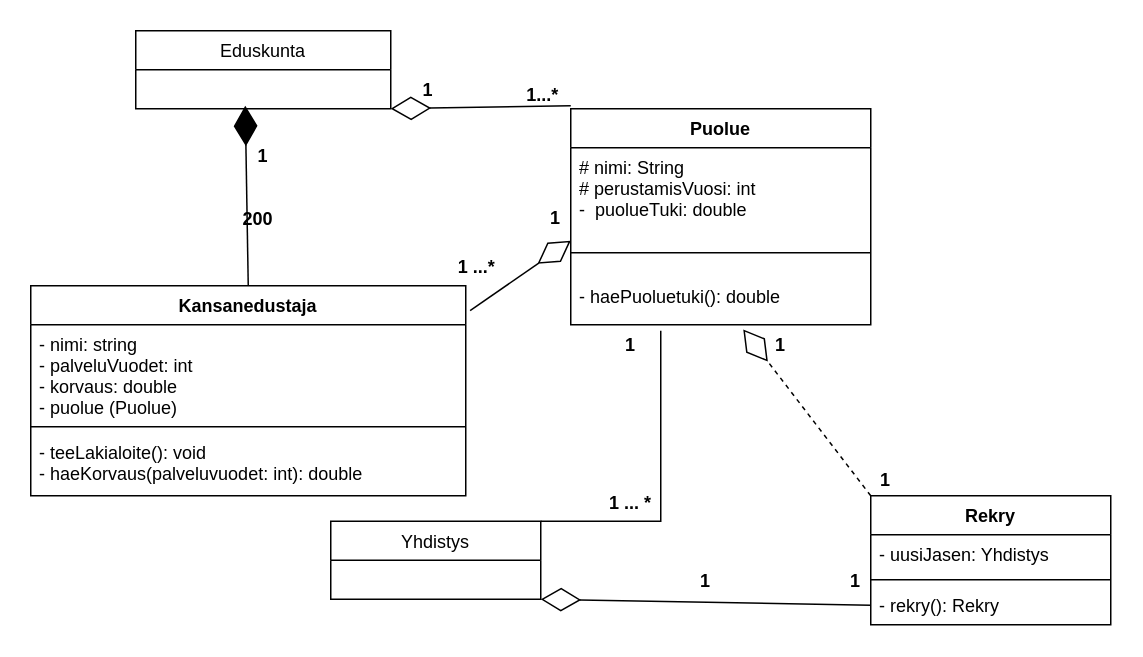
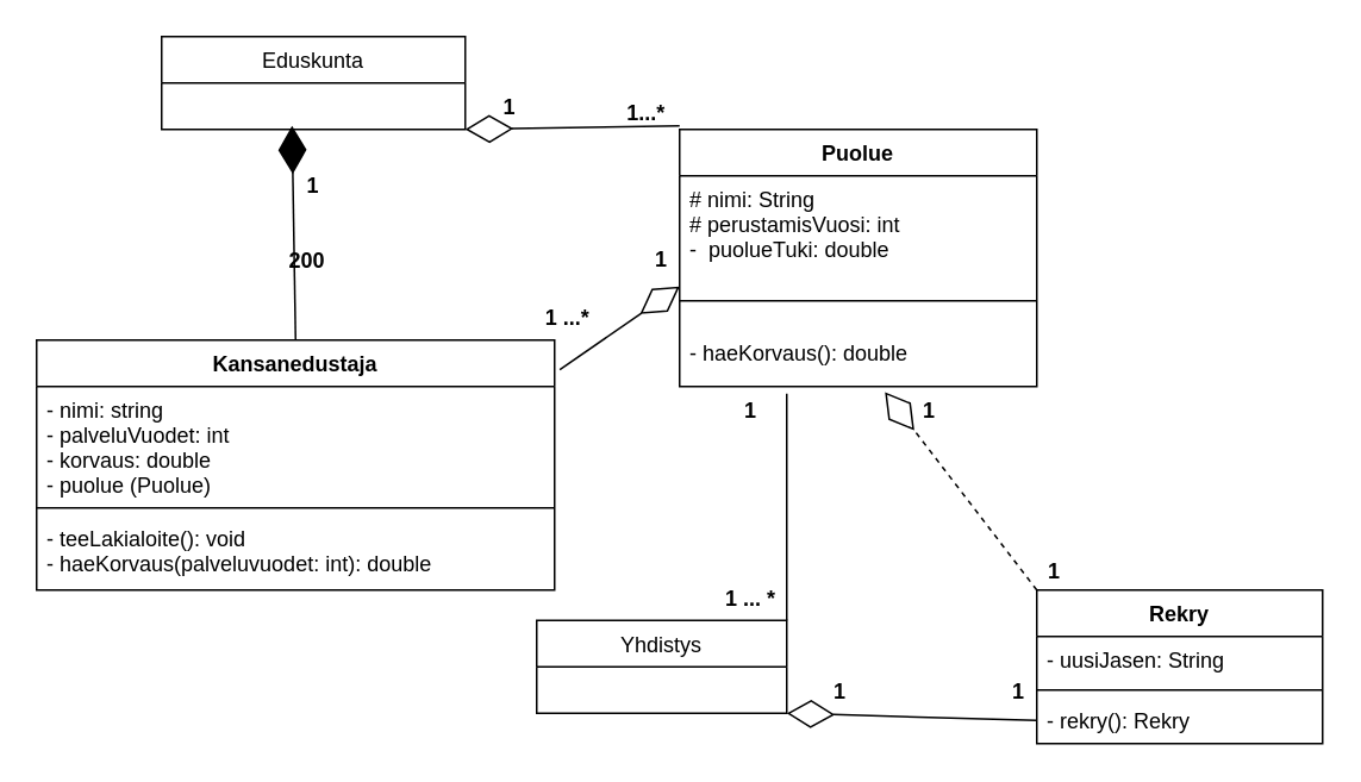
- <mxCell id="11" value="- haePuoluetuki(): double" style="text;strokeColor=none;fillColor=none;align=left;verticalAlign=top;spacingLeft=4;spacingRight=4;overflow=hidden;rotatable=0;points=[[0,0.5],[1,0.5]];portConstraint=eastwest;" vertex="1" parent="8"><mxGeometry y="112" width="200" height="32" as="geometry" /></mxCell>
+ <mxCell id="11" value="- haeKorvaus(): double" style="text;strokeColor=none;fillColor=none;align=left;verticalAlign=top;spacingLeft=4;spacingRight=4;overflow=hidden;rotatable=0;points=[[0,0.5],[1,0.5]];portConstraint=eastwest;" vertex="1" parent="8"><mxGeometry y="112" width="200" height="32" as="geometry" /></mxCell>
- <mxCell id="15" value="- uusiJasen: Yhdistys" style="text;strokeColor=none;fillColor=none;align=left;verticalAlign=top;spacingLeft=4;spacingRight=4;overflow=hidden;rotatable=0;points=[[0,0.5],[1,0.5]];portConstraint=eastwest;" vertex="1" parent="14"><mxGeometry y="26" width="160" height="26" as="geometry" /></mxCell>
+ <mxCell id="15" value="- uusiJasen: String" style="text;strokeColor=none;fillColor=none;align=left;verticalAlign=top;spacingLeft=4;spacingRight=4;overflow=hidden;rotatable=0;points=[[0,0.5],[1,0.5]];portConstraint=eastwest;" vertex="1" parent="14"><mxGeometry y="26" width="160" height="26" as="geometry" /></mxCell>
- <mxCell id="3" value="Yhdistys" style="swimlane;fontStyle=0;childLayout=stackLayout;horizontal=1;startSize=26;fillColor=none;horizontalStack=0;resizeParent=1;resizeParentMax=0;resizeLast=0;collapsible=1;marginBottom=0;" vertex="1" parent="1"><mxGeometry x="220" y="347" width="140" height="52" as="geometry" /></mxCell>
+ <mxCell id="3" value="Yhdistys" style="swimlane;fontStyle=0;childLayout=stackLayout;horizontal=1;startSize=26;fillColor=none;horizontalStack=0;resizeParent=1;resizeParentMax=0;resizeLast=0;collapsible=1;marginBottom=0;" vertex="1" parent="1"><mxGeometry x="300" y="347" width="140" height="52" as="geometry" /></mxCell>
